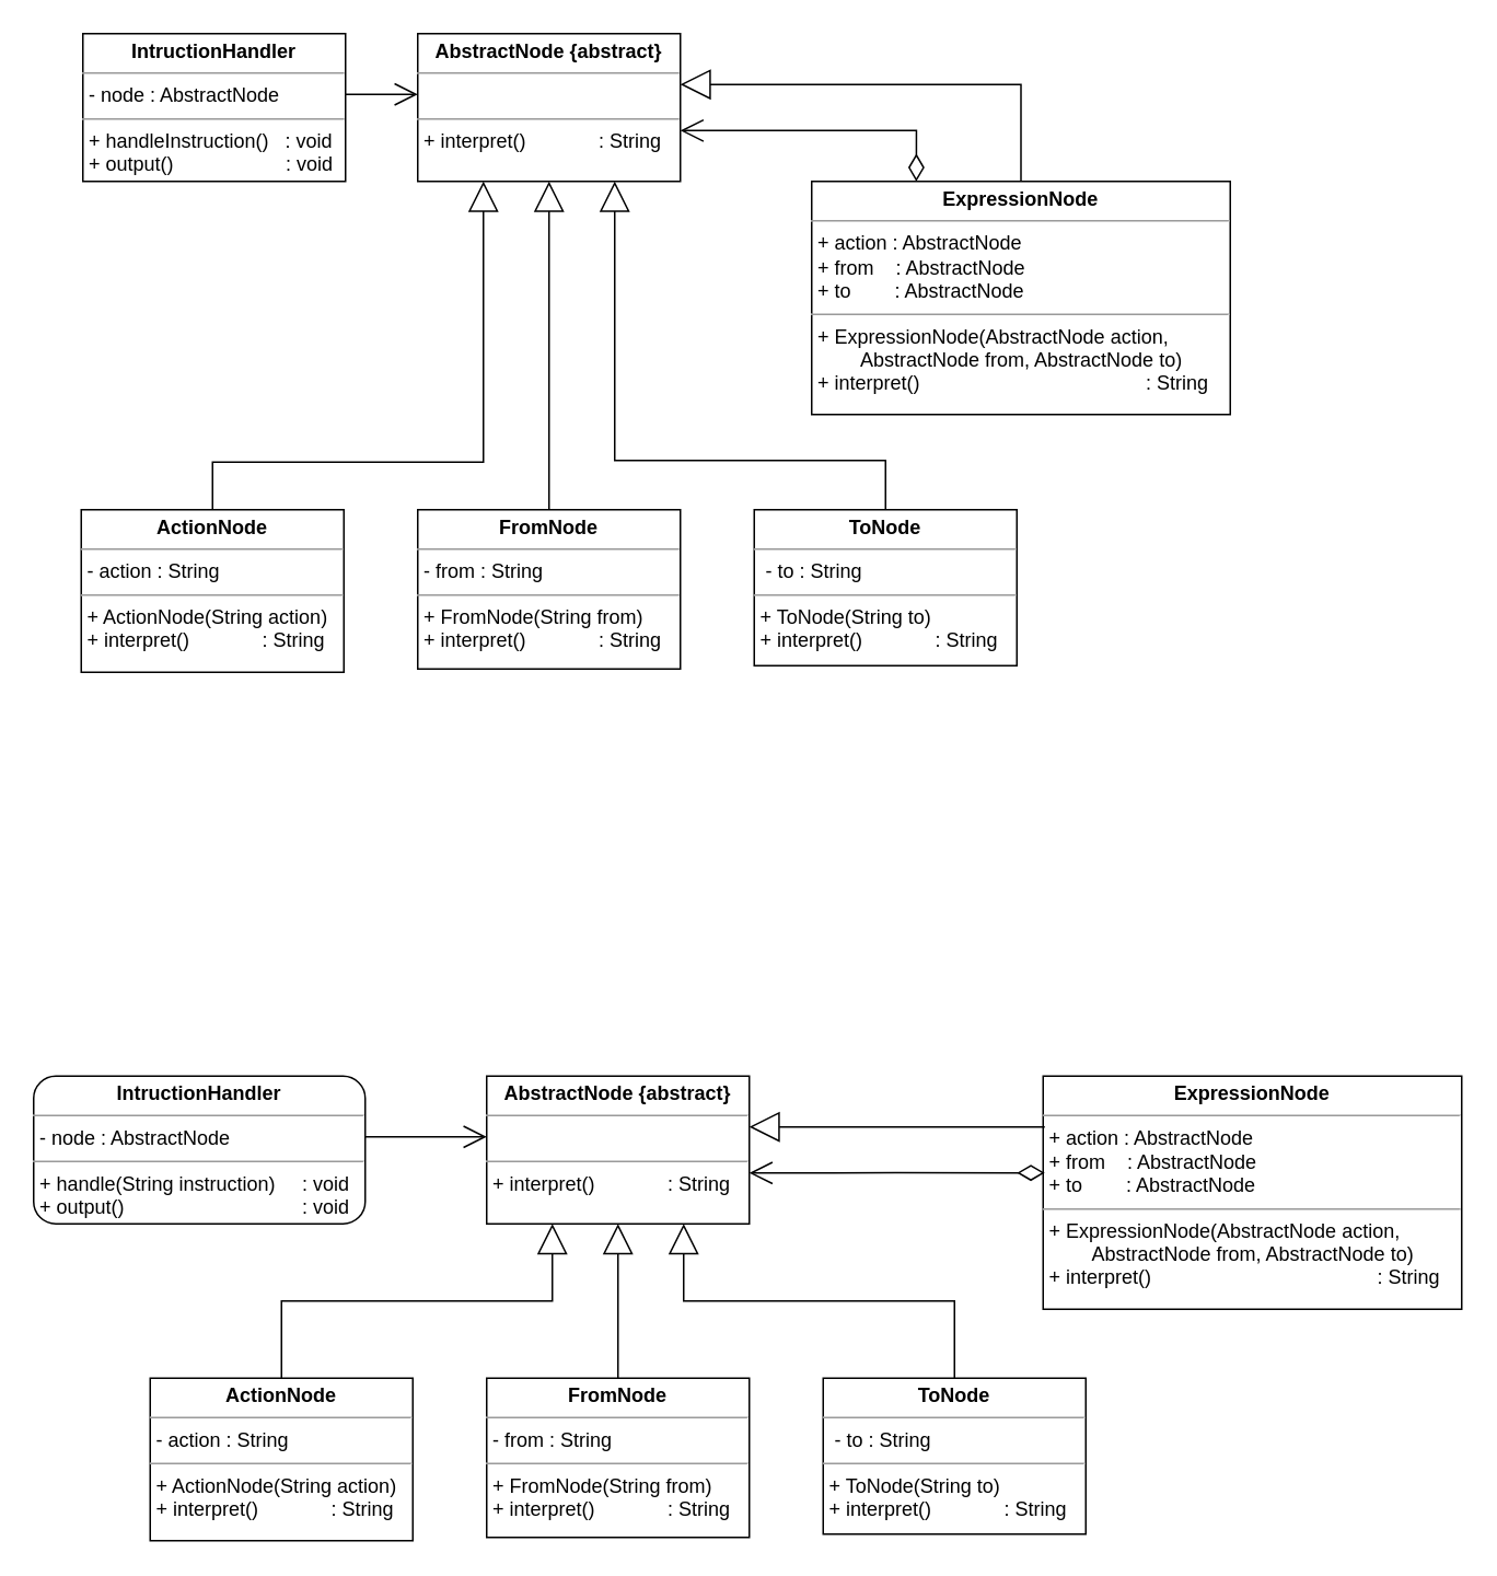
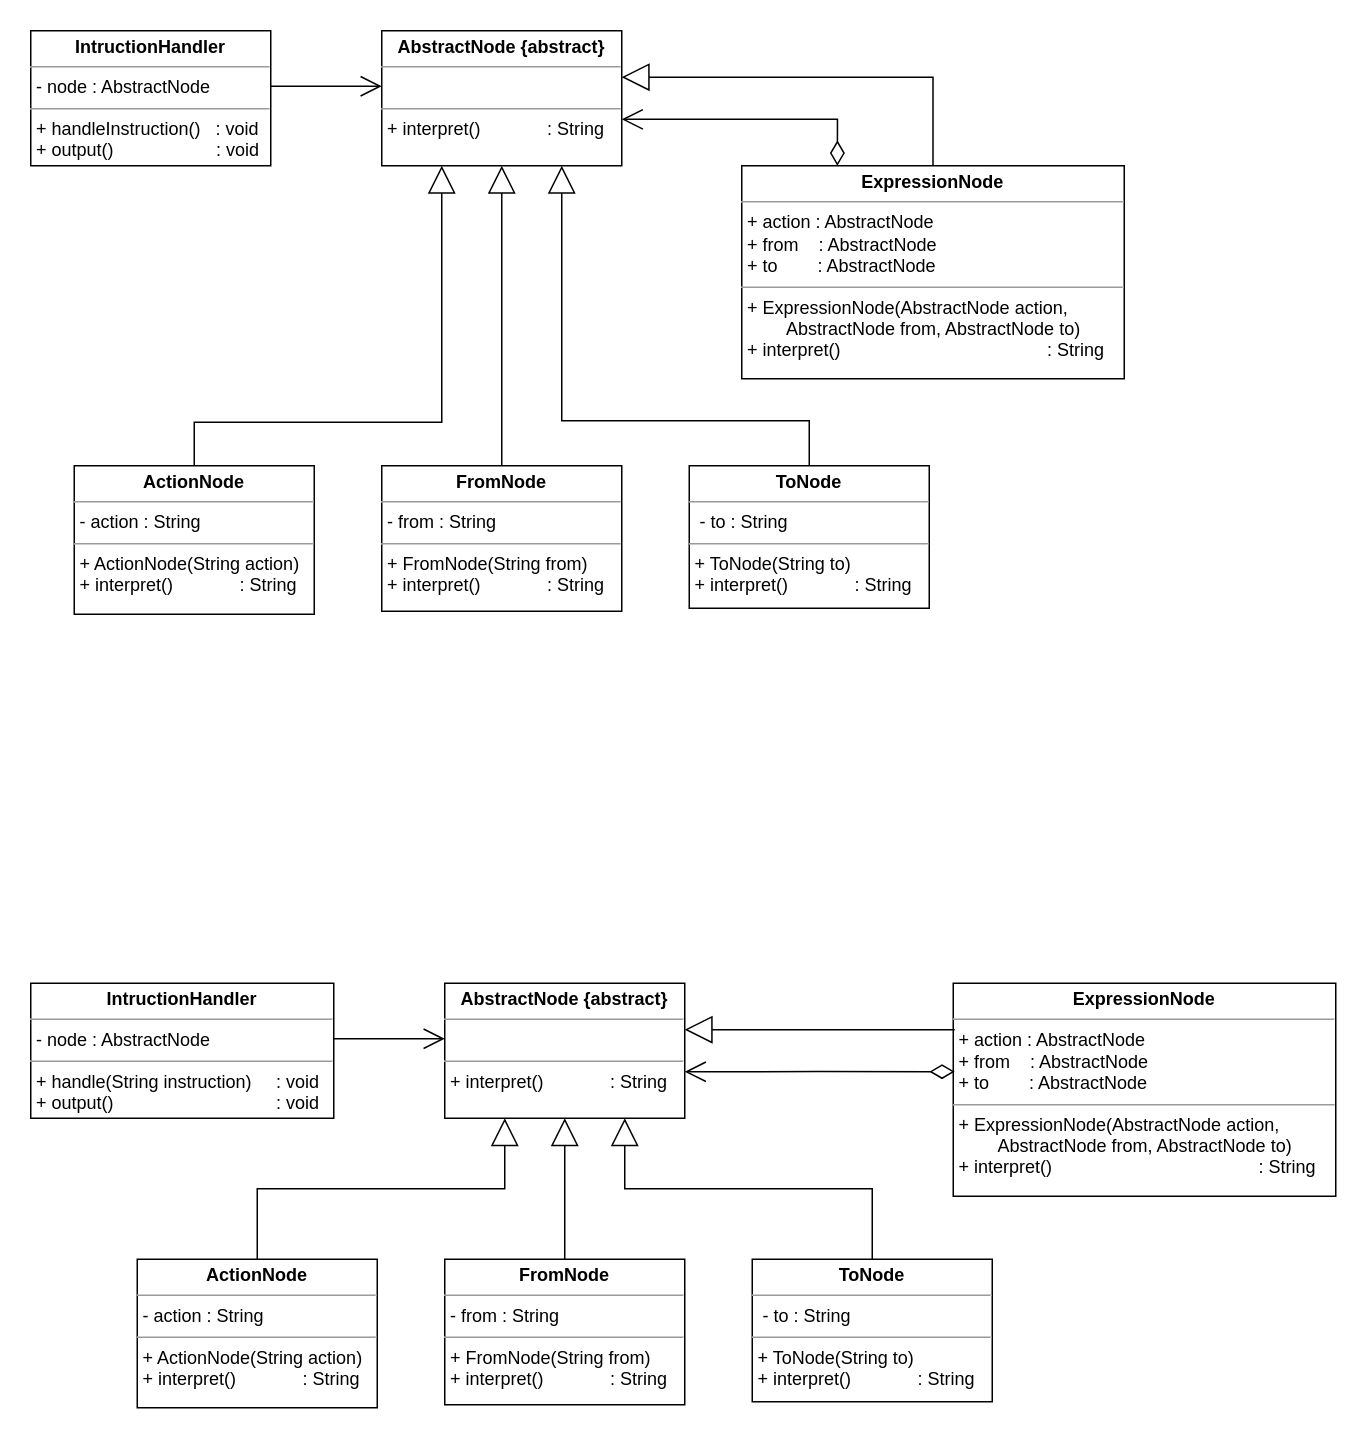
- <mxCell id="24" value="&lt;p style=&quot;margin:0px;margin-top:4px;text-align:center;&quot;&gt;&lt;b&gt;IntructionHandler&lt;/b&gt;&lt;/p&gt;&lt;hr size=&quot;1&quot;&gt;&lt;p style=&quot;margin:0px;margin-left:4px;&quot;&gt;- node : AbstractNode&lt;/p&gt;&lt;hr size=&quot;1&quot;&gt;&lt;p style=&quot;margin:0px;margin-left:4px;&quot;&gt;+ handleInstruction()&amp;nbsp; &amp;nbsp;: void&lt;/p&gt;&lt;p style=&quot;margin:0px;margin-left:4px;&quot;&gt;+ output()&amp;nbsp;&amp;nbsp;&lt;span style=&quot;white-space: pre;&quot;&gt;&#09;&lt;/span&gt;&lt;span style=&quot;white-space: pre;&quot;&gt;&#09;&lt;/span&gt;&amp;nbsp; &amp;nbsp; : void&lt;/p&gt;" style="verticalAlign=top;align=left;overflow=fill;fontSize=12;fontFamily=Helvetica;html=1;" vertex="1" parent="1"><mxGeometry x="50" y="20" width="160" height="90" as="geometry" /></mxCell>
+ <mxCell id="24" value="&lt;p style=&quot;margin:0px;margin-top:4px;text-align:center;&quot;&gt;&lt;b&gt;IntructionHandler&lt;/b&gt;&lt;/p&gt;&lt;hr size=&quot;1&quot;&gt;&lt;p style=&quot;margin:0px;margin-left:4px;&quot;&gt;- node : AbstractNode&lt;/p&gt;&lt;hr size=&quot;1&quot;&gt;&lt;p style=&quot;margin:0px;margin-left:4px;&quot;&gt;+ handleInstruction()&amp;nbsp; &amp;nbsp;: void&lt;/p&gt;&lt;p style=&quot;margin:0px;margin-left:4px;&quot;&gt;+ output()&amp;nbsp;&amp;nbsp;&lt;span style=&quot;white-space: pre;&quot;&gt;&#09;&lt;/span&gt;&lt;span style=&quot;white-space: pre;&quot;&gt;&#09;&lt;/span&gt;&amp;nbsp; &amp;nbsp; : void&lt;/p&gt;" style="verticalAlign=top;align=left;overflow=fill;fontSize=12;fontFamily=Helvetica;html=1;" vertex="1" parent="1"><mxGeometry x="20" y="20" width="160" height="90" as="geometry" /></mxCell>
- <mxCell id="12" value="&lt;p style=&quot;margin:0px;margin-top:4px;text-align:center;&quot;&gt;&lt;b&gt;IntructionHandler&lt;/b&gt;&lt;/p&gt;&lt;hr size=&quot;1&quot;&gt;&lt;p style=&quot;margin:0px;margin-left:4px;&quot;&gt;- node : AbstractNode&lt;/p&gt;&lt;hr size=&quot;1&quot;&gt;&lt;p style=&quot;margin:0px;margin-left:4px;&quot;&gt;+ handle(String instruction)&amp;nbsp; &lt;span style=&quot;white-space: pre;&quot;&gt;&#09;&lt;/span&gt;: void&lt;/p&gt;&lt;p style=&quot;margin:0px;margin-left:4px;&quot;&gt;+ output()&amp;nbsp;&amp;nbsp;&lt;span style=&quot;white-space: pre;&quot;&gt;&#09;&lt;/span&gt;&lt;span style=&quot;white-space: pre;&quot;&gt;&#09;&lt;/span&gt;&amp;nbsp; &amp;nbsp; &lt;span style=&quot;white-space: pre;&quot;&gt;&#09;&lt;/span&gt;&lt;span style=&quot;white-space: pre;&quot;&gt;&#09;&lt;/span&gt;: void&lt;/p&gt;" style="verticalAlign=top;align=left;overflow=fill;fontSize=12;fontFamily=Helvetica;html=1;rounded=1;" vertex="1" parent="1"><mxGeometry x="20" y="655" width="202" height="90" as="geometry" /></mxCell>
+ <mxCell id="12" value="&lt;p style=&quot;margin:0px;margin-top:4px;text-align:center;&quot;&gt;&lt;b&gt;IntructionHandler&lt;/b&gt;&lt;/p&gt;&lt;hr size=&quot;1&quot;&gt;&lt;p style=&quot;margin:0px;margin-left:4px;&quot;&gt;- node : AbstractNode&lt;/p&gt;&lt;hr size=&quot;1&quot;&gt;&lt;p style=&quot;margin:0px;margin-left:4px;&quot;&gt;+ handle(String instruction)&amp;nbsp; &lt;span style=&quot;white-space: pre;&quot;&gt;&#09;&lt;/span&gt;: void&lt;/p&gt;&lt;p style=&quot;margin:0px;margin-left:4px;&quot;&gt;+ output()&amp;nbsp;&amp;nbsp;&lt;span style=&quot;white-space: pre;&quot;&gt;&#09;&lt;/span&gt;&lt;span style=&quot;white-space: pre;&quot;&gt;&#09;&lt;/span&gt;&amp;nbsp; &amp;nbsp; &lt;span style=&quot;white-space: pre;&quot;&gt;&#09;&lt;/span&gt;&lt;span style=&quot;white-space: pre;&quot;&gt;&#09;&lt;/span&gt;: void&lt;/p&gt;" style="verticalAlign=top;align=left;overflow=fill;fontSize=12;fontFamily=Helvetica;html=1;" vertex="1" parent="1"><mxGeometry x="20" y="655" width="202" height="90" as="geometry" /></mxCell>
